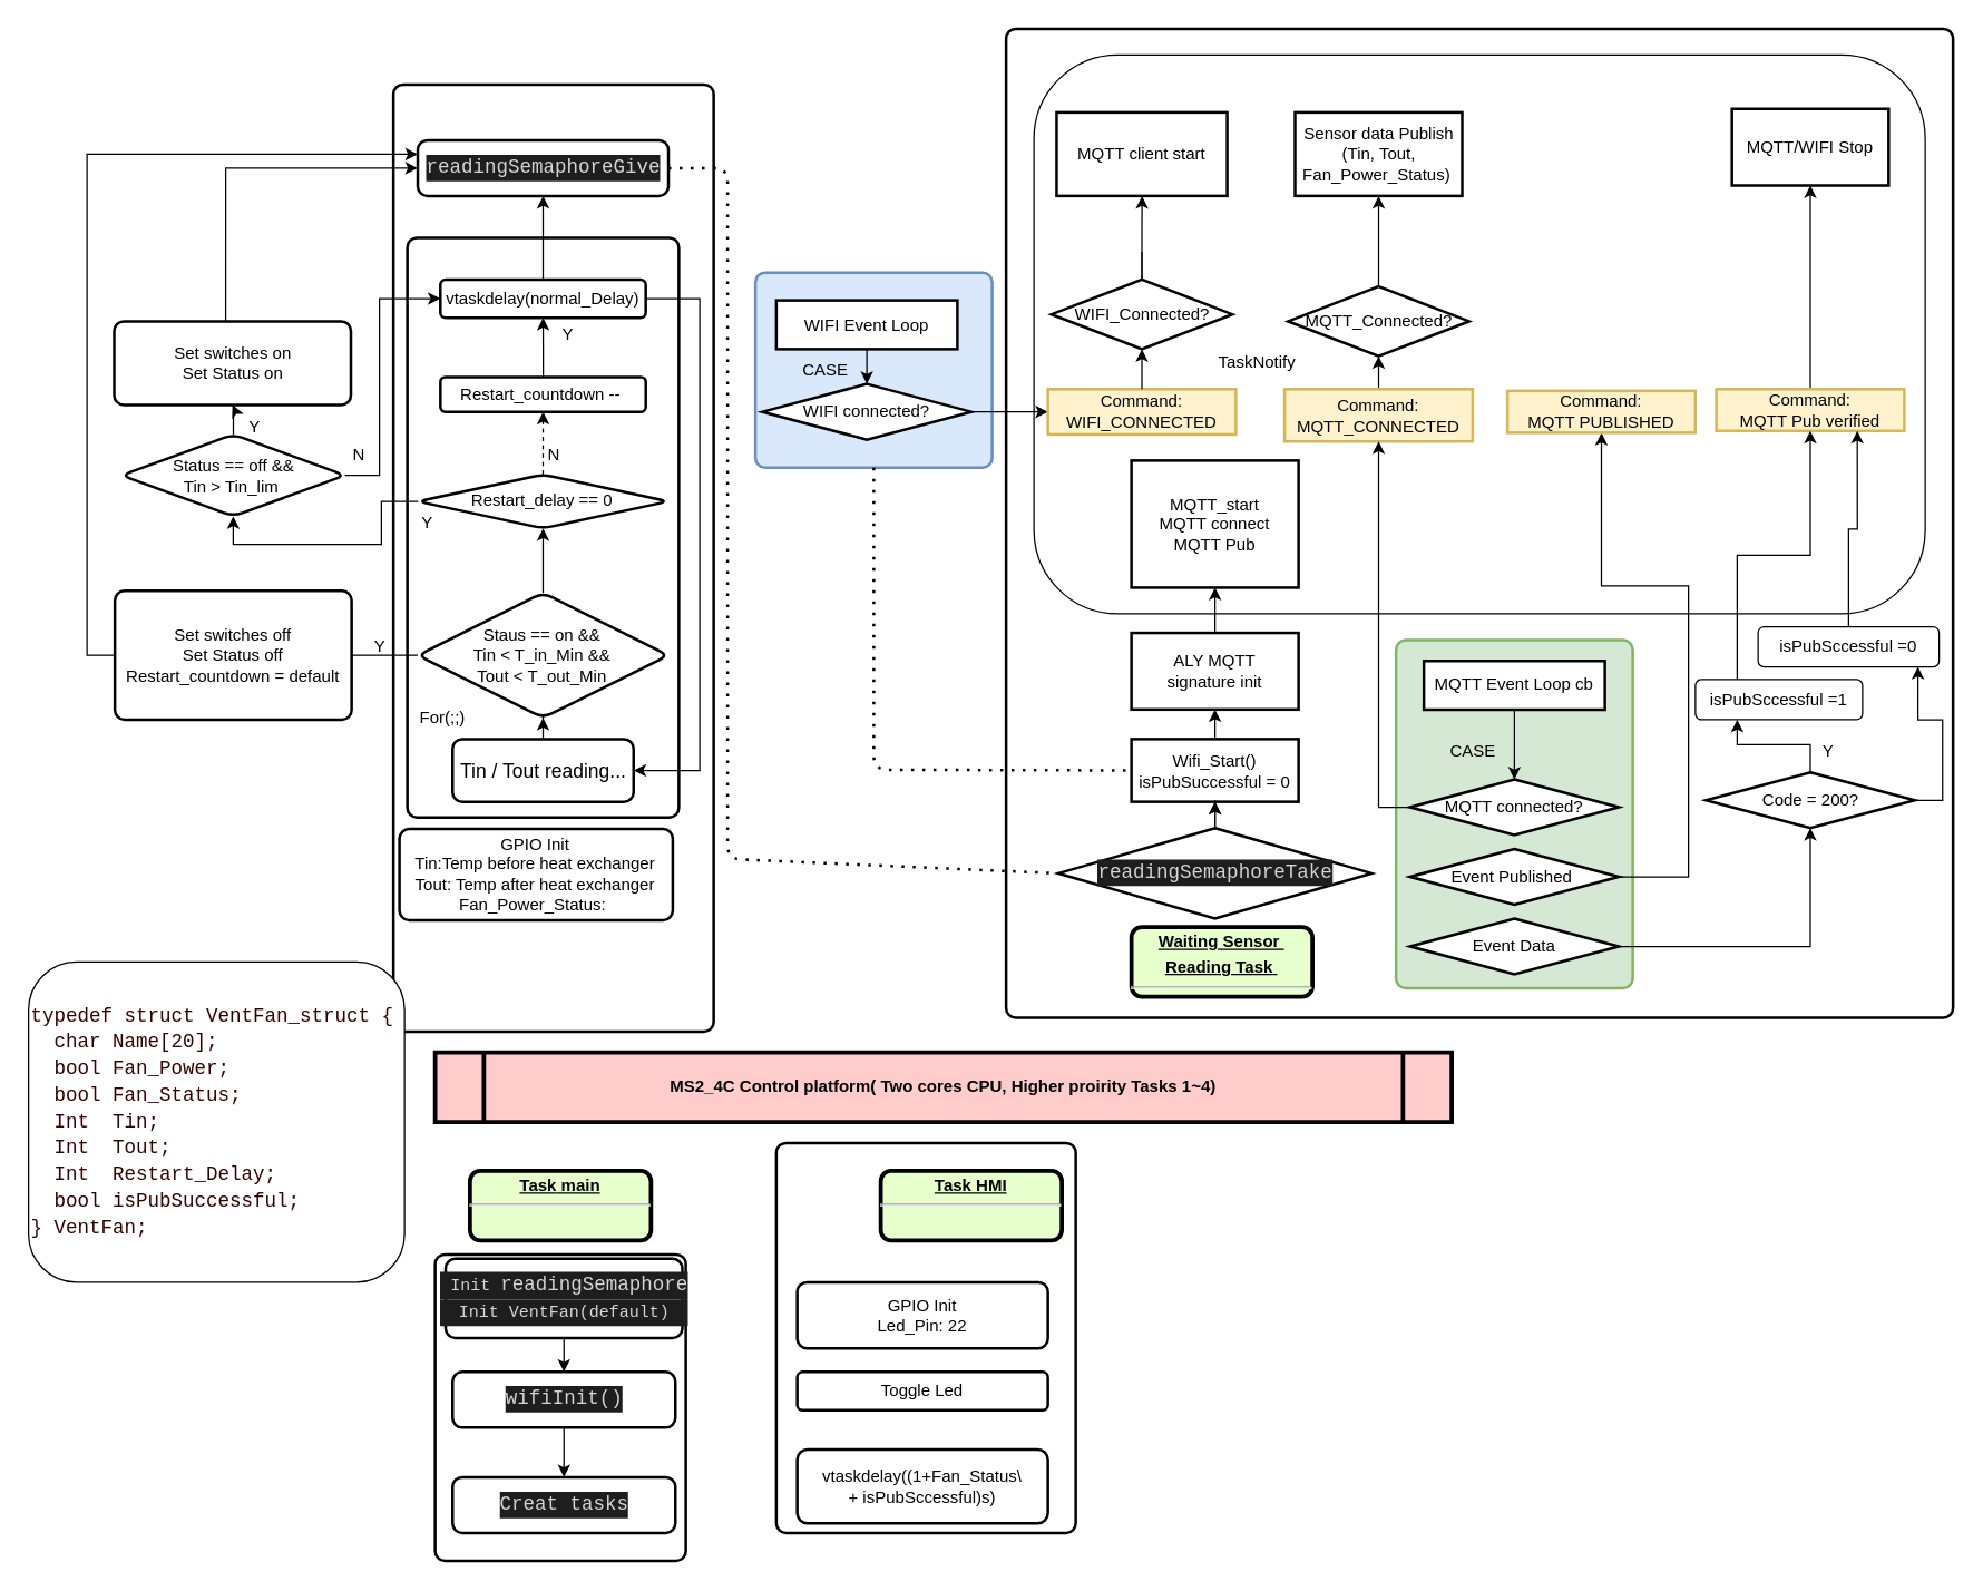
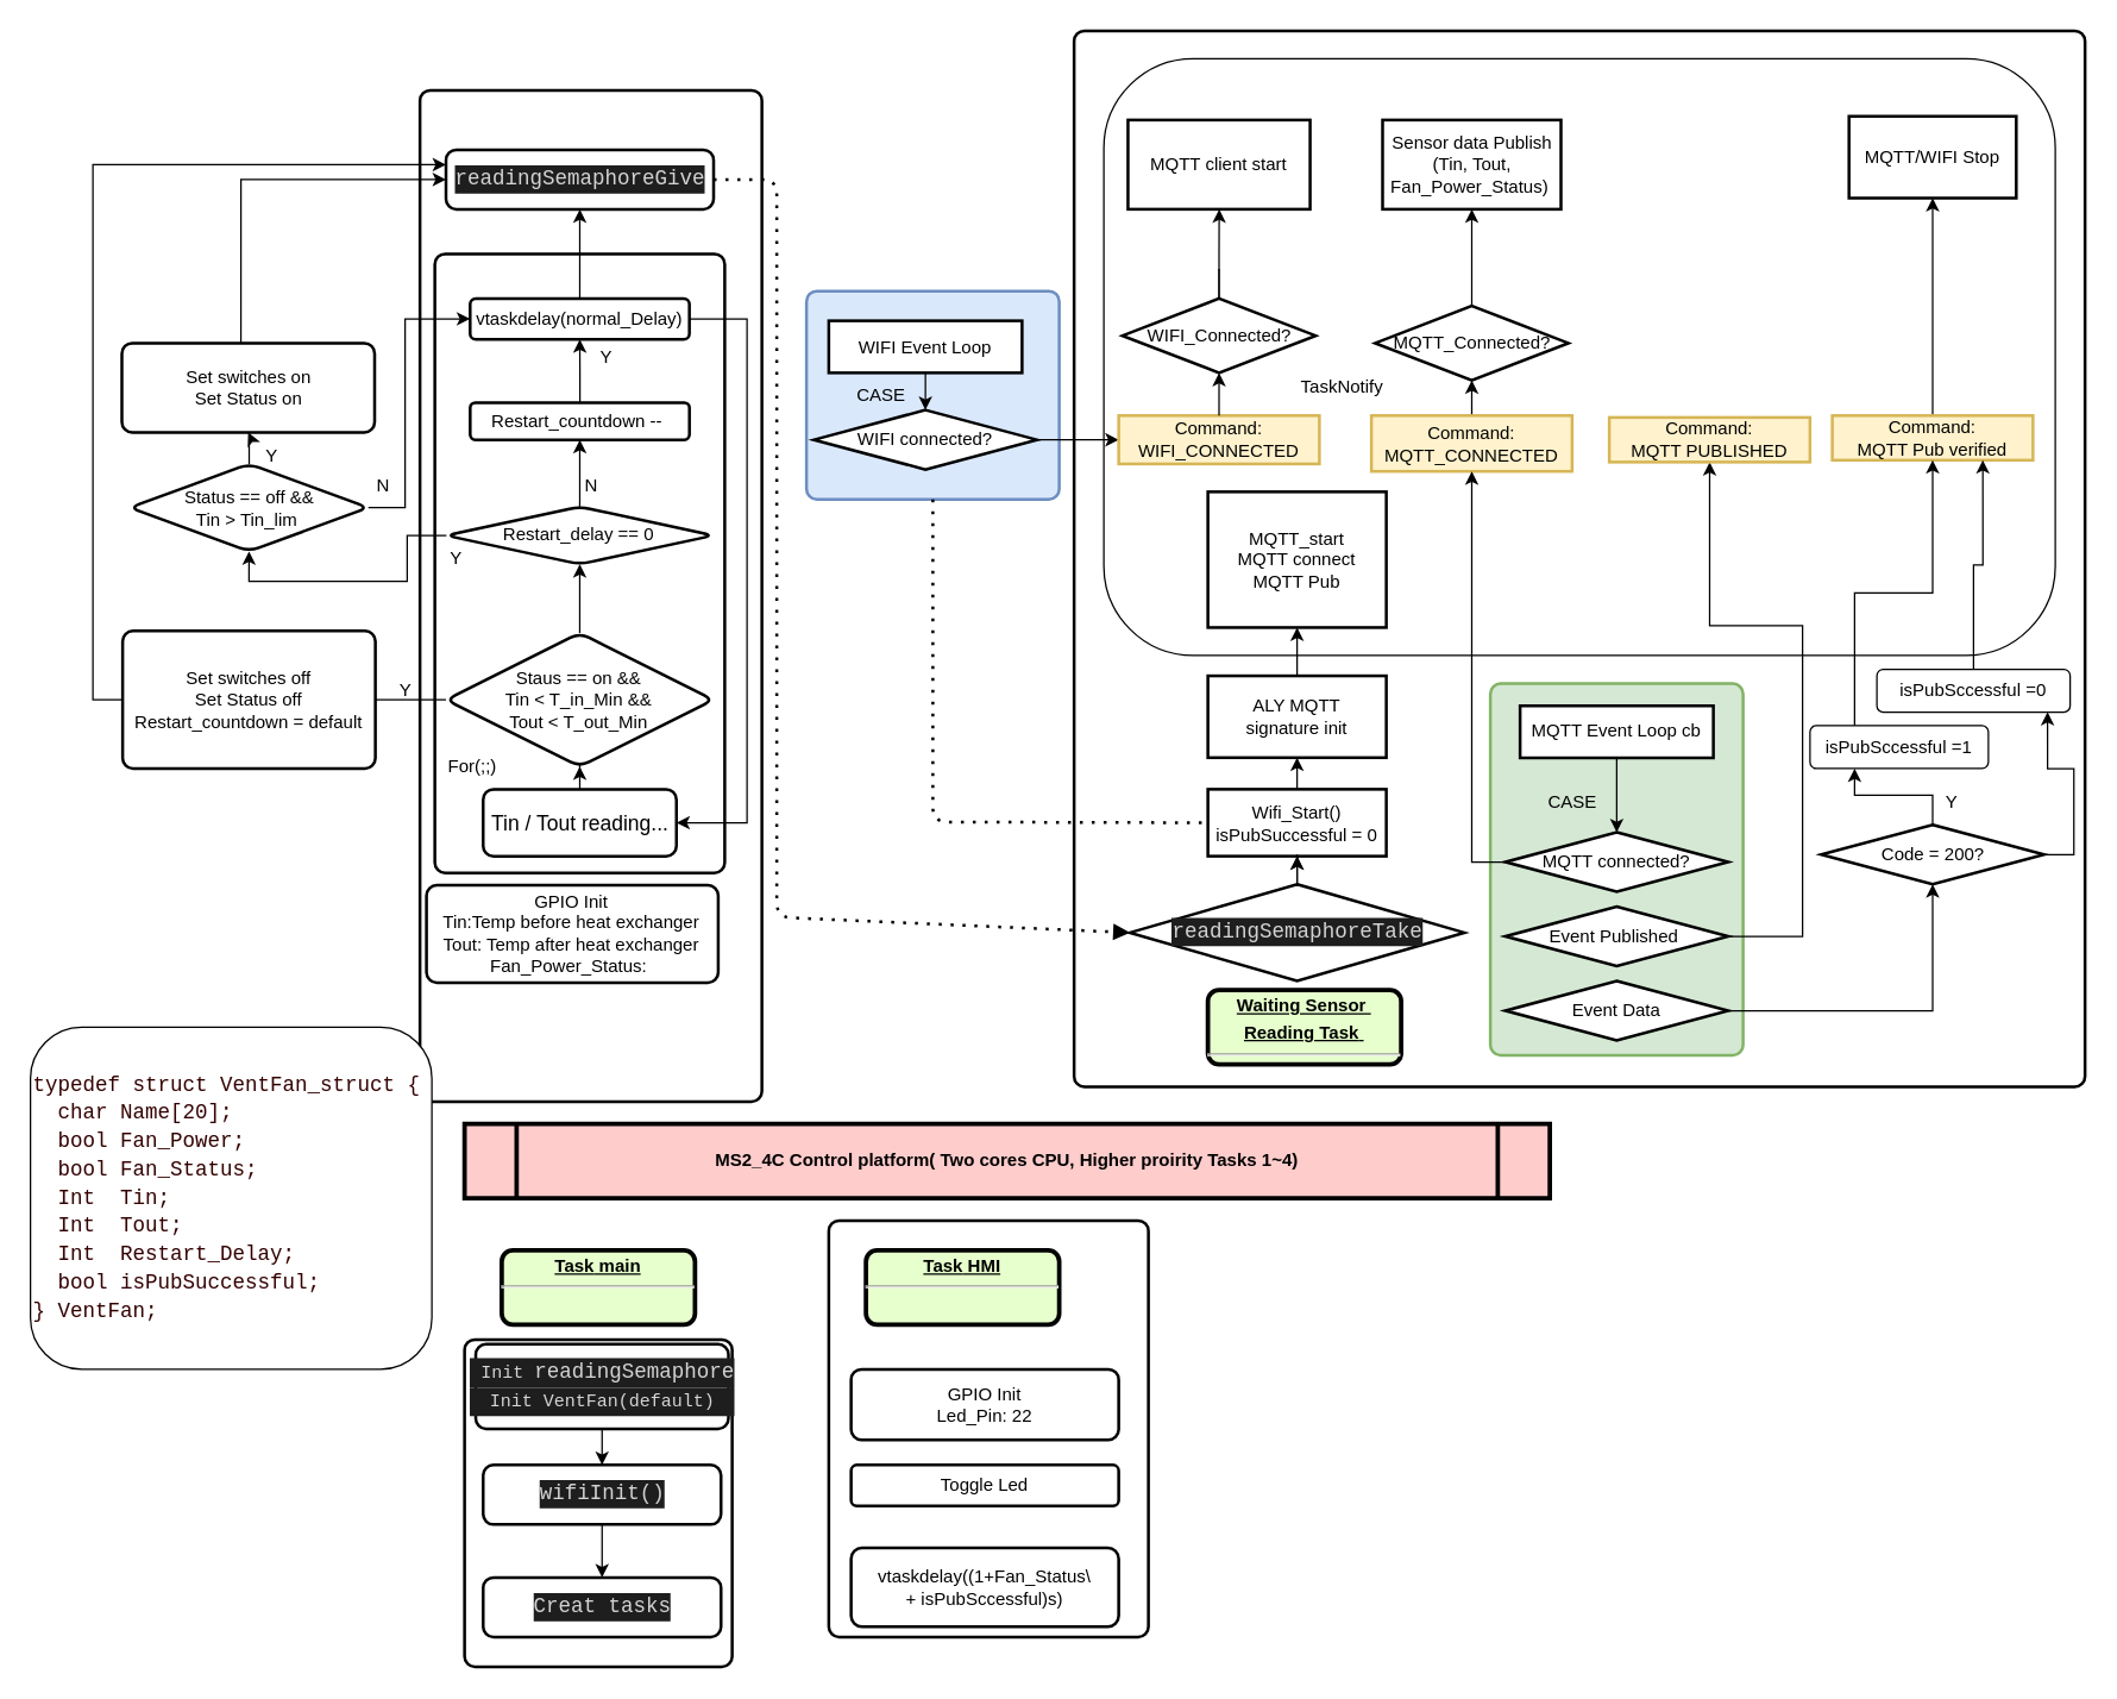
- <mxCell id="88" value="" style="edgeStyle=orthogonalEdgeStyle;rounded=0;orthogonalLoop=1;jettySize=auto;html=1;exitX=0.5;exitY=0;exitDx=0;exitDy=0;entryX=0.5;entryY=1;entryDx=0;entryDy=0;dashed=1;" parent="1" source="67" target="90" edge="1"><mxGeometry relative="1" as="geometry"><mxPoint x="389.51" y="329.29" as="sourcePoint" /><mxPoint x="390" y="320" as="targetPoint" /></mxGeometry></mxCell>
+ <mxCell id="88" value="" style="edgeStyle=orthogonalEdgeStyle;rounded=0;orthogonalLoop=1;jettySize=auto;html=1;exitX=0.5;exitY=0;exitDx=0;exitDy=0;entryX=0.5;entryY=1;entryDx=0;entryDy=0;" parent="1" source="67" target="90" edge="1"><mxGeometry relative="1" as="geometry"><mxPoint x="389.51" y="329.29" as="sourcePoint" /><mxPoint x="390" y="320" as="targetPoint" /></mxGeometry></mxCell>
- <mxCell id="78" value="" style="endArrow=none;dashed=1;html=1;dashPattern=1 3;strokeWidth=2;exitX=1;exitY=0.5;exitDx=0;exitDy=0;entryX=0;entryY=0.5;entryDx=0;entryDy=0;entryPerimeter=0;" parent="1" source="18" target="22" edge="1"><mxGeometry width="50" height="50" relative="1" as="geometry"><mxPoint x="602" y="400" as="sourcePoint" /><mxPoint x="652" y="350" as="targetPoint" /><Array as="points"><mxPoint x="522" y="120" /><mxPoint x="522" y="616" /></Array></mxGeometry></mxCell>
+ <mxCell id="78" value="" style="endArrow=block;dashed=1;html=1;dashPattern=1 3;strokeWidth=2;exitX=1;exitY=0.5;exitDx=0;exitDy=0;entryX=0;entryY=0.5;entryDx=0;entryDy=0;entryPerimeter=0;" parent="1" source="18" target="22" edge="1"><mxGeometry width="50" height="50" relative="1" as="geometry"><mxPoint x="602" y="400" as="sourcePoint" /><mxPoint x="652" y="350" as="targetPoint" /><Array as="points"><mxPoint x="522" y="120" /><mxPoint x="522" y="616" /></Array></mxGeometry></mxCell>
- <mxCell id="71" value="&lt;p style=&quot;margin: 0px ; margin-top: 4px ; text-align: center ; text-decoration: underline&quot;&gt;&lt;strong&gt;&lt;strong&gt;Task&lt;/strong&gt;&amp;nbsp;HMI&lt;br&gt;&lt;/strong&gt;&lt;/p&gt;&lt;hr&gt;&lt;p style=&quot;margin: 0px ; margin-left: 8px&quot;&gt;&lt;br&gt;&lt;/p&gt;" style="verticalAlign=middle;align=center;overflow=fill;fontSize=12;fontFamily=Helvetica;html=1;rounded=1;fontStyle=1;strokeWidth=3;fillColor=#E6FFCC" parent="1" vertex="1"><mxGeometry x="632" y="840" width="130" height="50" as="geometry" /></mxCell>
+ <mxCell id="71" value="&lt;p style=&quot;margin: 0px ; margin-top: 4px ; text-align: center ; text-decoration: underline&quot;&gt;&lt;strong&gt;&lt;strong&gt;Task&lt;/strong&gt;&amp;nbsp;HMI&lt;br&gt;&lt;/strong&gt;&lt;/p&gt;&lt;hr&gt;&lt;p style=&quot;margin: 0px ; margin-left: 8px&quot;&gt;&lt;br&gt;&lt;/p&gt;" style="verticalAlign=middle;align=center;overflow=fill;fontSize=12;fontFamily=Helvetica;html=1;rounded=1;fontStyle=1;strokeWidth=3;fillColor=#E6FFCC" parent="1" vertex="1"><mxGeometry x="582" y="840" width="130" height="50" as="geometry" /></mxCell>
